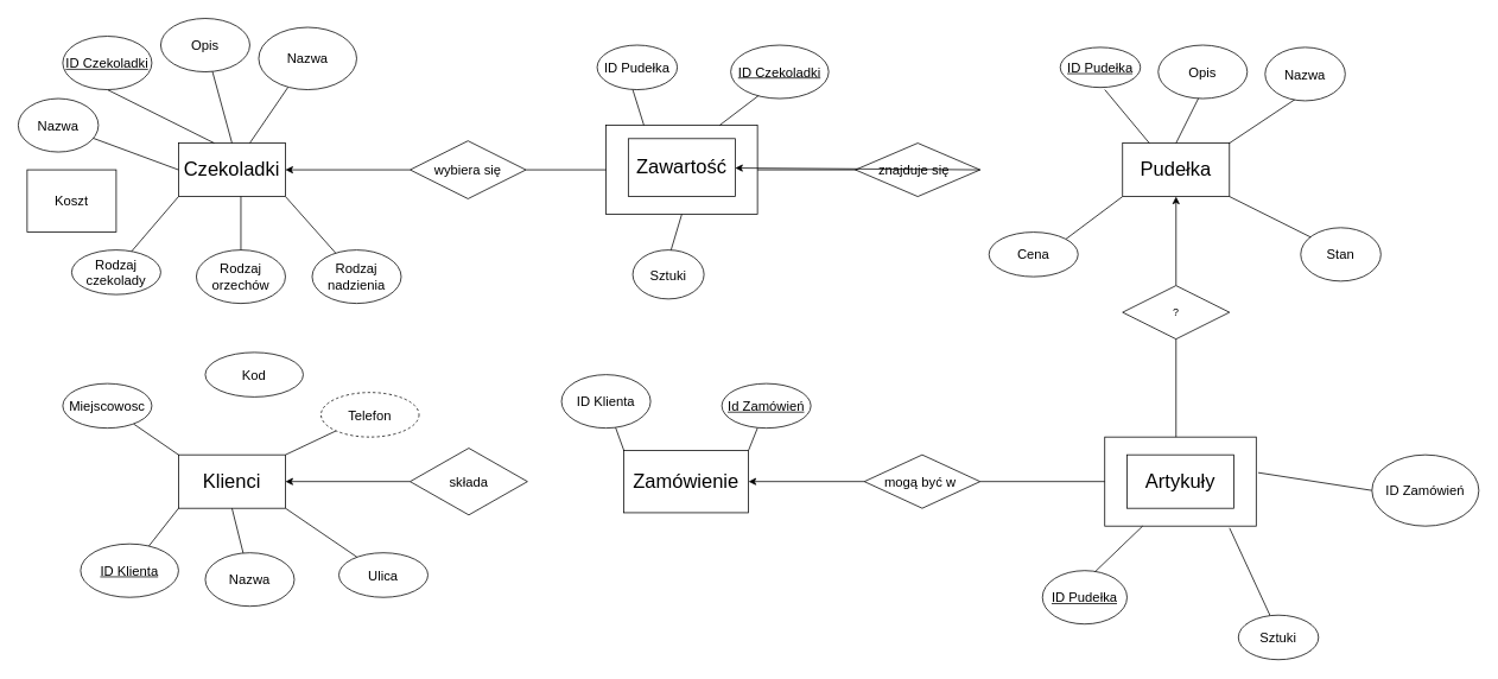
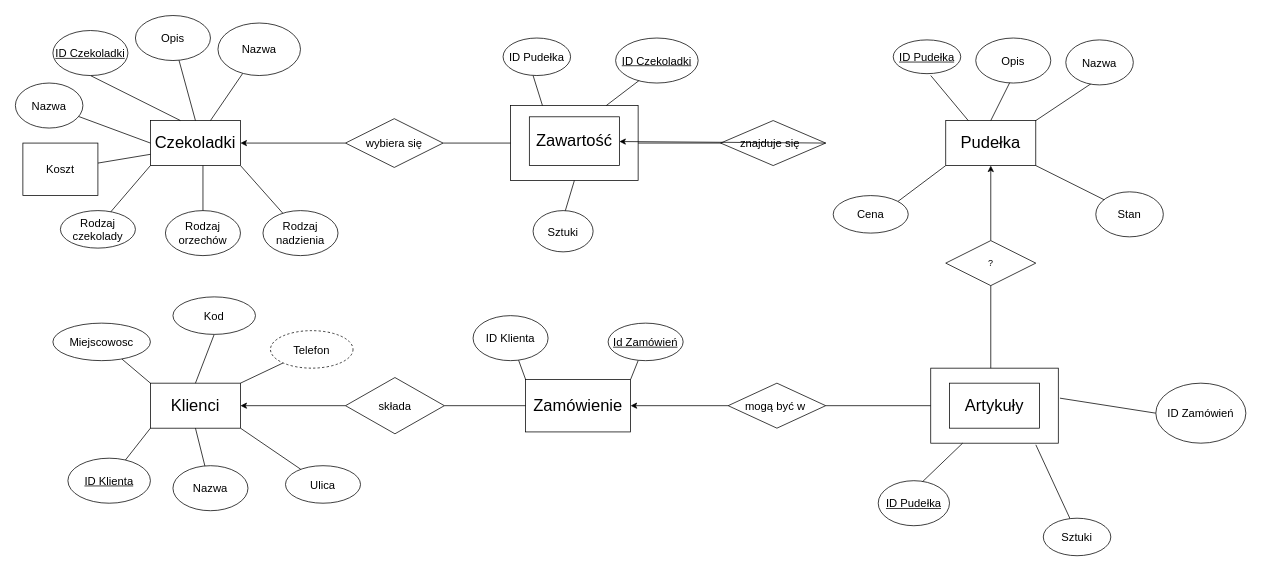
+ <mxCell id="17" value="" style="endArrow=none;html=1;rounded=0;exitX=0;exitY=0.75;exitDx=0;exitDy=0;fontSize=15;" edge="1" parent="1" source="2" target="18"><mxGeometry width="50" height="50" relative="1" as="geometry"><mxPoint x="110" y="230" as="sourcePoint" /><mxPoint x="200" y="200" as="targetPoint" /></mxGeometry></mxCell>
- <mxCell id="74" value="Miejscowosc" style="ellipse;whiteSpace=wrap;html=1;fontSize=15;" vertex="1" parent="1"><mxGeometry x="70" y="430" width="100" height="50" as="geometry" /></mxCell>
+ <mxCell id="74" value="Miejscowosc" style="ellipse;whiteSpace=wrap;html=1;fontSize=15;" vertex="1" parent="1"><mxGeometry x="70" y="430" width="130" height="50" as="geometry" /></mxCell>
+ <mxCell id="75" value="" style="endArrow=none;html=1;rounded=0;exitX=0.5;exitY=0;exitDx=0;exitDy=0;entryX=0.5;entryY=1;entryDx=0;entryDy=0;fontSize=15;" edge="1" parent="1" source="66" target="76"><mxGeometry width="50" height="50" relative="1" as="geometry"><mxPoint x="630" y="470" as="sourcePoint" /><mxPoint x="270" y="460" as="targetPoint" /></mxGeometry></mxCell>
+ <mxCell id="63" value="" style="endArrow=none;html=1;rounded=0;exitX=0;exitY=0.5;exitDx=0;exitDy=0;fontSize=15;" edge="1" parent="1" source="58" target="64"><mxGeometry width="50" height="50" relative="1" as="geometry"><mxPoint x="800" y="470" as="sourcePoint" /><mxPoint x="600" y="540" as="targetPoint" /></mxGeometry></mxCell>
